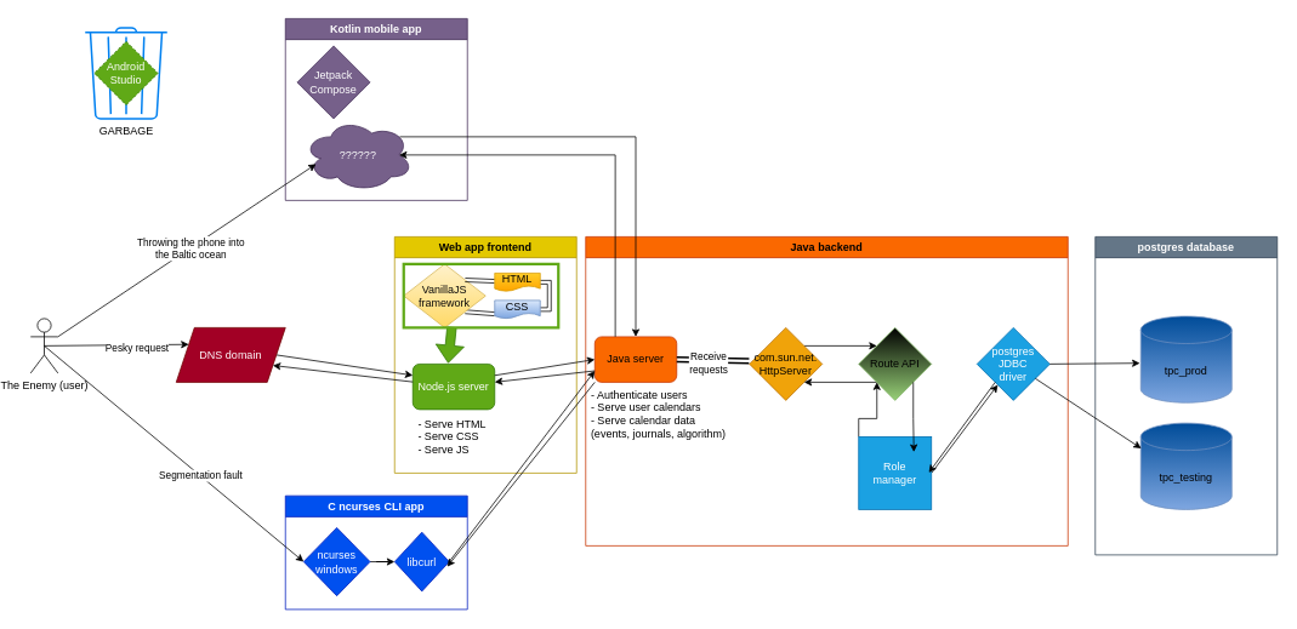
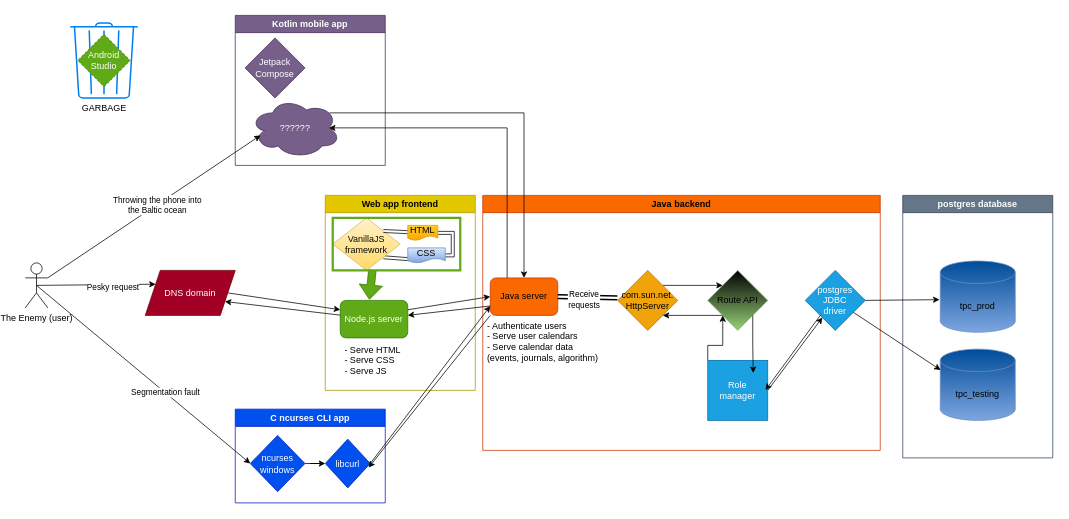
- <mxCell id="24" value="&lt;font color=&quot;#000000&quot;&gt;HTML&lt;/font&gt;" style="shape=document;whiteSpace=wrap;html=1;boundedLbl=1;fillColor=#ffcd28;gradientColor=#ffa500;strokeColor=#d79b00;" parent="17" vertex="1"><mxGeometry x="110" y="40" width="50" height="20" as="geometry" /></mxCell>
+ <mxCell id="24" value="&lt;font color=&quot;#000000&quot;&gt;HTML&lt;/font&gt;" style="shape=document;whiteSpace=wrap;html=1;boundedLbl=1;fillColor=#ffcd28;gradientColor=#ffa500;strokeColor=#d79b00;" parent="17" vertex="1"><mxGeometry x="110" y="40" width="40" height="20" as="geometry" /></mxCell>
